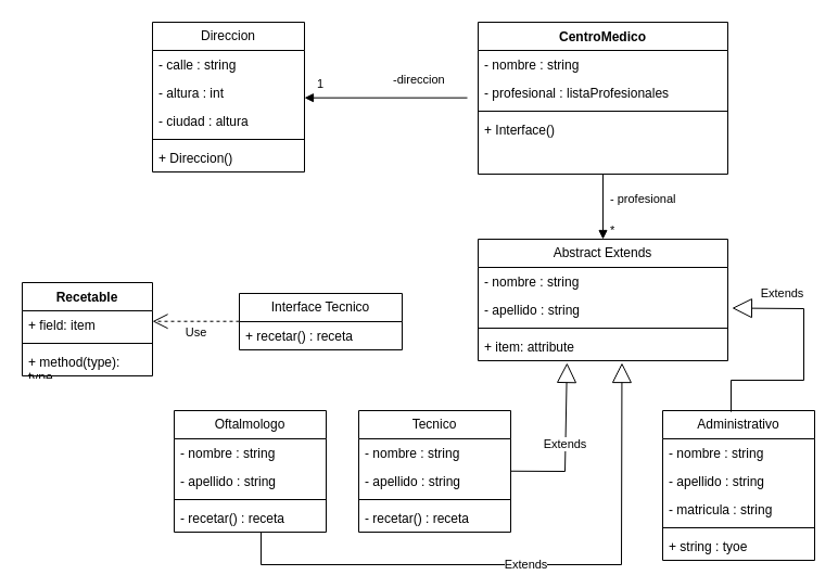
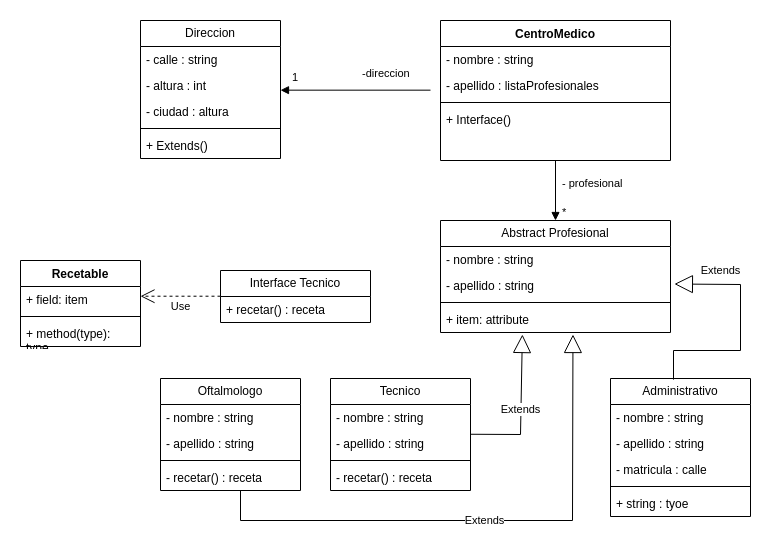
- <mxCell id="4" value="- profesional : listaProfesionales" style="text;strokeColor=none;fillColor=none;align=left;verticalAlign=top;spacingLeft=4;spacingRight=4;overflow=hidden;rotatable=0;points=[[0,0.5],[1,0.5]];portConstraint=eastwest;whiteSpace=wrap;html=1;" vertex="1" parent="2"><mxGeometry y="52" width="230" height="26" as="geometry" /></mxCell>
+ <mxCell id="4" value="- apellido : listaProfesionales" style="text;strokeColor=none;fillColor=none;align=left;verticalAlign=top;spacingLeft=4;spacingRight=4;overflow=hidden;rotatable=0;points=[[0,0.5],[1,0.5]];portConstraint=eastwest;whiteSpace=wrap;html=1;" vertex="1" parent="2"><mxGeometry y="52" width="230" height="26" as="geometry" /></mxCell>
- <mxCell id="12" value="+ Direccion()" style="text;strokeColor=none;fillColor=none;align=left;verticalAlign=top;spacingLeft=4;spacingRight=4;overflow=hidden;rotatable=0;points=[[0,0.5],[1,0.5]];portConstraint=eastwest;whiteSpace=wrap;html=1;" vertex="1" parent="7"><mxGeometry y="112" width="140" height="26" as="geometry" /></mxCell>
+ <mxCell id="12" value="+ Extends()" style="text;strokeColor=none;fillColor=none;align=left;verticalAlign=top;spacingLeft=4;spacingRight=4;overflow=hidden;rotatable=0;points=[[0,0.5],[1,0.5]];portConstraint=eastwest;whiteSpace=wrap;html=1;" vertex="1" parent="7"><mxGeometry y="112" width="140" height="26" as="geometry" /></mxCell>
- <mxCell id="15" value="Abstract Extends" style="swimlane;fontStyle=0;childLayout=stackLayout;horizontal=1;startSize=26;fillColor=none;horizontalStack=0;resizeParent=1;resizeParentMax=0;resizeLast=0;collapsible=1;marginBottom=0;whiteSpace=wrap;html=1;" vertex="1" parent="1"><mxGeometry x="440" y="220" width="230" height="112" as="geometry" /></mxCell>
+ <mxCell id="15" value="Abstract Profesional" style="swimlane;fontStyle=0;childLayout=stackLayout;horizontal=1;startSize=26;fillColor=none;horizontalStack=0;resizeParent=1;resizeParentMax=0;resizeLast=0;collapsible=1;marginBottom=0;whiteSpace=wrap;html=1;" vertex="1" parent="1"><mxGeometry x="440" y="220" width="230" height="112" as="geometry" /></mxCell>
- <mxCell id="39" value="- matricula : string" style="text;strokeColor=none;fillColor=none;align=left;verticalAlign=top;spacingLeft=4;spacingRight=4;overflow=hidden;rotatable=0;points=[[0,0.5],[1,0.5]];portConstraint=eastwest;whiteSpace=wrap;html=1;" vertex="1" parent="36"><mxGeometry y="78" width="140" height="26" as="geometry" /></mxCell>
+ <mxCell id="39" value="- matricula : calle" style="text;strokeColor=none;fillColor=none;align=left;verticalAlign=top;spacingLeft=4;spacingRight=4;overflow=hidden;rotatable=0;points=[[0,0.5],[1,0.5]];portConstraint=eastwest;whiteSpace=wrap;html=1;" vertex="1" parent="36"><mxGeometry y="78" width="140" height="26" as="geometry" /></mxCell>
